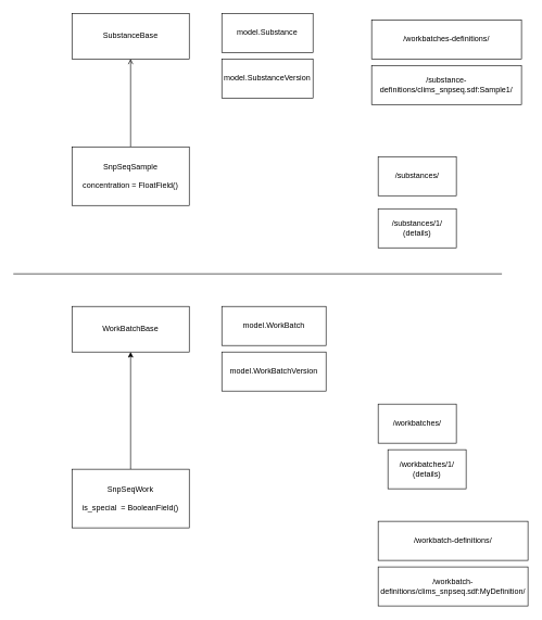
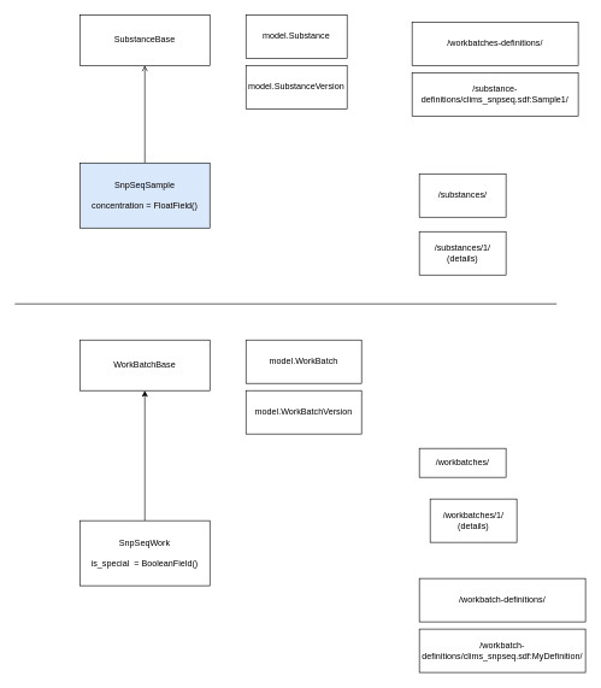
- <mxCell id="6" value="SnpSeqSample&lt;br&gt;&lt;br&gt;concentration = FloatField()" style="rounded=0;whiteSpace=wrap;html=1;" vertex="1" parent="1"><mxGeometry x="110" y="225" width="180" height="90" as="geometry" /></mxCell>
+ <mxCell id="6" value="SnpSeqSample&lt;br&gt;&lt;br&gt;concentration = FloatField()" style="rounded=0;whiteSpace=wrap;html=1;fillColor=#dae8fc;" vertex="1" parent="1"><mxGeometry x="110" y="225" width="180" height="90" as="geometry" /></mxCell>
- <mxCell id="14" value="/workbatches/" style="rounded=0;whiteSpace=wrap;html=1;" vertex="1" parent="1"><mxGeometry x="580" y="620" width="120" height="60" as="geometry" /></mxCell>
+ <mxCell id="14" value="/workbatches/" style="rounded=0;whiteSpace=wrap;html=1;" vertex="1" parent="1"><mxGeometry x="580" y="620" width="120" height="40" as="geometry" /></mxCell>
